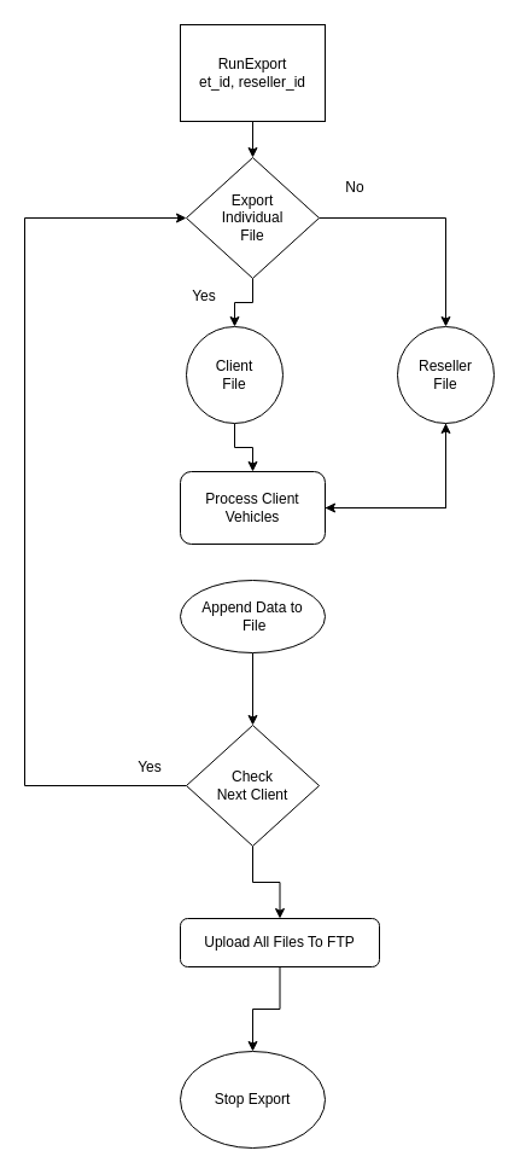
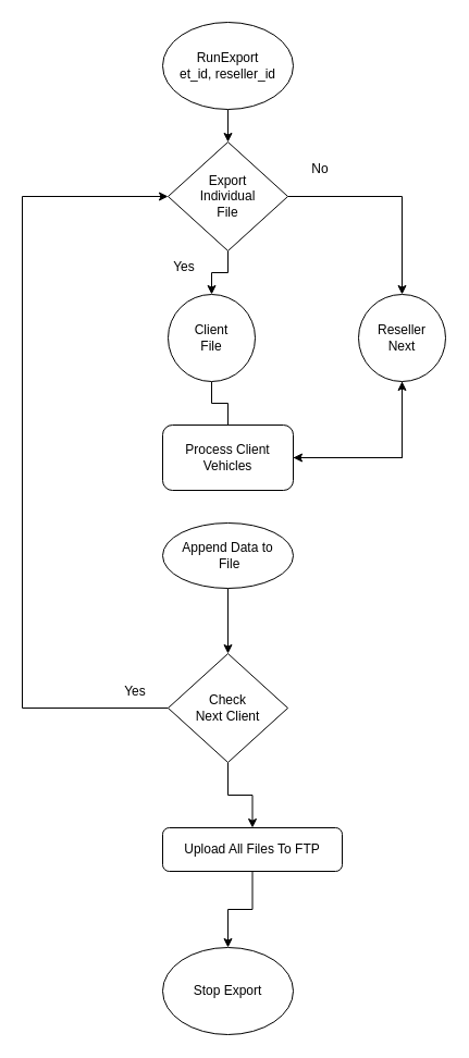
- <mxCell id="3" value="RunExport&lt;br style=&quot;border-color: var(--border-color);&quot;&gt;et_id, reseller_id" style="whiteSpace=wrap;html=1;rounded=0;" vertex="1" parent="1"><mxGeometry x="149" y="20" width="120" height="80" as="geometry" /></mxCell>
+ <mxCell id="3" value="RunExport&lt;br style=&quot;border-color: var(--border-color);&quot;&gt;et_id, reseller_id" style="ellipse;whiteSpace=wrap;html=1;" vertex="1" parent="1"><mxGeometry x="149" y="20" width="120" height="80" as="geometry" /></mxCell>
- <mxCell id="16" value="Reseller&lt;br&gt;File" style="ellipse;whiteSpace=wrap;html=1;aspect=fixed;" vertex="1" parent="1"><mxGeometry x="329" y="270" width="80" height="80" as="geometry" /></mxCell>
+ <mxCell id="16" value="Reseller&lt;br&gt;Next" style="ellipse;whiteSpace=wrap;html=1;aspect=fixed;" vertex="1" parent="1"><mxGeometry x="329" y="270" width="80" height="80" as="geometry" /></mxCell>
- <mxCell id="13" value="" style="edgeStyle=orthogonalEdgeStyle;rounded=0;orthogonalLoop=1;jettySize=auto;html=1;" edge="1" parent="1" source="14" target="8"><mxGeometry relative="1" as="geometry" /></mxCell>
+ <mxCell id="13" value="" style="edgeStyle=orthogonalEdgeStyle;rounded=0;orthogonalLoop=1;jettySize=auto;html=1;endArrow=none;" edge="1" parent="1" source="14" target="8"><mxGeometry relative="1" as="geometry" /></mxCell>
